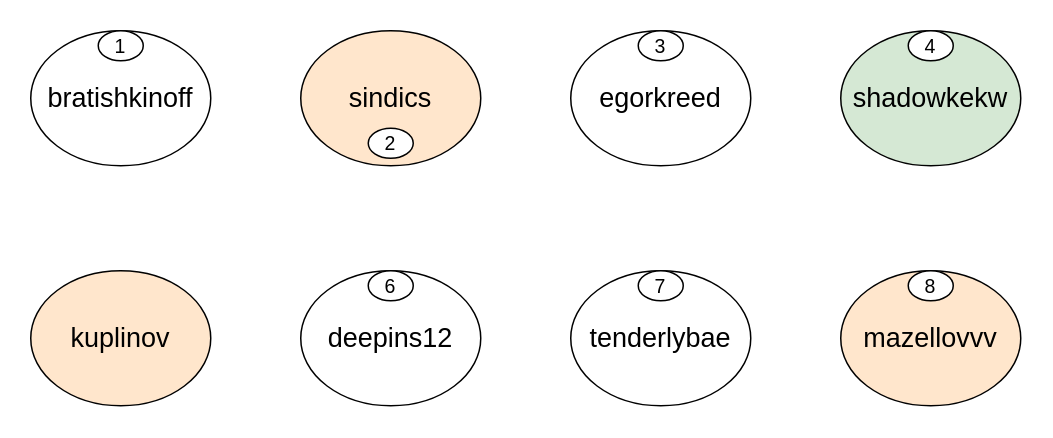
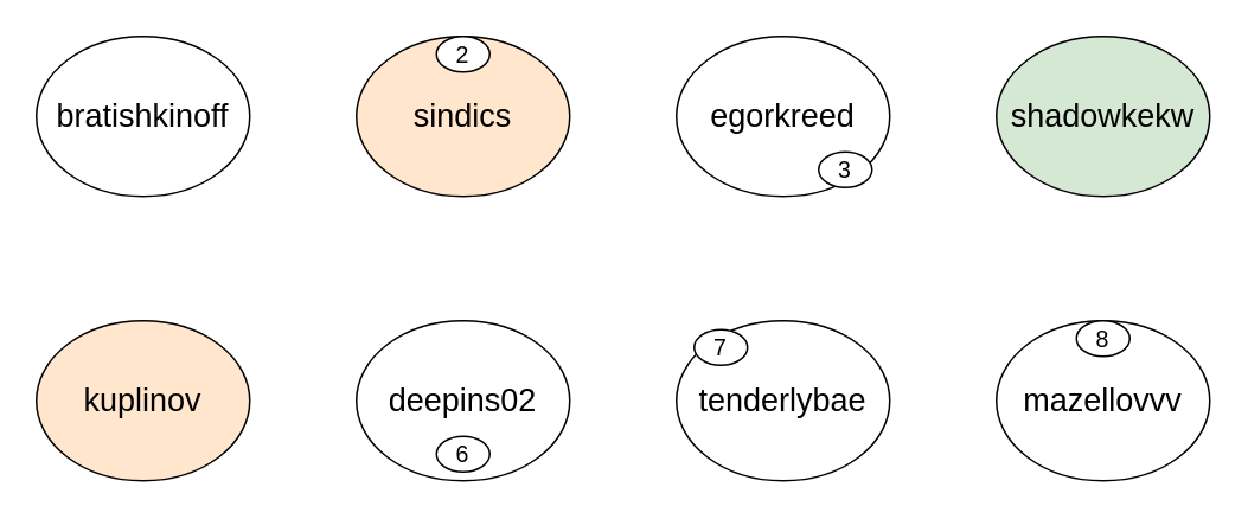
- <mxCell id="4" value="&lt;font style=&quot;font-size: 13px;&quot;&gt;1&lt;/font&gt;" style="ellipse;whiteSpace=wrap;html=1;" parent="2" vertex="1"><mxGeometry x="45" width="30" height="20" as="geometry" /></mxCell>
- <mxCell id="10" value="&lt;font style=&quot;font-size: 13px;&quot;&gt;3&lt;/font&gt;" style="ellipse;whiteSpace=wrap;html=1;" parent="8" vertex="1"><mxGeometry x="45" width="30" height="20" as="geometry" /></mxCell>
+ <mxCell id="10" value="&lt;font style=&quot;font-size: 13px;&quot;&gt;3&lt;/font&gt;" style="ellipse;whiteSpace=wrap;html=1;" parent="8" vertex="1"><mxGeometry x="80" y="65" width="30" height="20" as="geometry" /></mxCell>
- <mxCell id="13" value="&lt;font style=&quot;font-size: 13px;&quot;&gt;4&lt;/font&gt;" style="ellipse;whiteSpace=wrap;html=1;" parent="11" vertex="1"><mxGeometry x="45" width="30" height="20" as="geometry" /></mxCell>
- <mxCell id="7" value="&lt;font style=&quot;font-size: 13px;&quot;&gt;2&lt;/font&gt;" style="ellipse;whiteSpace=wrap;html=1;" parent="5" vertex="1"><mxGeometry x="45" y="65" width="30" height="20" as="geometry" /></mxCell>
+ <mxCell id="7" value="&lt;font style=&quot;font-size: 13px;&quot;&gt;2&lt;/font&gt;" style="ellipse;whiteSpace=wrap;html=1;" parent="5" vertex="1"><mxGeometry x="45" width="30" height="20" as="geometry" /></mxCell>
- <mxCell id="22" value="&lt;font style=&quot;font-size: 13px;&quot;&gt;6&lt;/font&gt;" style="ellipse;whiteSpace=wrap;html=1;" parent="20" vertex="1"><mxGeometry x="45" width="30" height="20" as="geometry" /></mxCell>
+ <mxCell id="22" value="&lt;font style=&quot;font-size: 13px;&quot;&gt;6&lt;/font&gt;" style="ellipse;whiteSpace=wrap;html=1;" parent="20" vertex="1"><mxGeometry x="45" y="65" width="30" height="20" as="geometry" /></mxCell>
- <mxCell id="19" value="&lt;font style=&quot;font-size: 13px;&quot;&gt;7&lt;/font&gt;" style="ellipse;whiteSpace=wrap;html=1;" parent="17" vertex="1"><mxGeometry x="45" width="30" height="20" as="geometry" /></mxCell>
+ <mxCell id="19" value="&lt;font style=&quot;font-size: 13px;&quot;&gt;7&lt;/font&gt;" style="ellipse;whiteSpace=wrap;html=1;" parent="17" vertex="1"><mxGeometry x="10" y="5" width="30" height="20" as="geometry" /></mxCell>
- <mxCell id="21" value="&lt;div style=&quot;font-size: 18px;&quot;&gt;&lt;font style=&quot;font-size: 18px;&quot;&gt;deepins12&lt;/font&gt;&lt;/div&gt;" style="ellipse;whiteSpace=wrap;html=1;" parent="20" vertex="1"><mxGeometry width="120" height="90" as="geometry" /></mxCell>
+ <mxCell id="21" value="&lt;div style=&quot;font-size: 18px;&quot;&gt;&lt;font style=&quot;font-size: 18px;&quot;&gt;deepins02&lt;/font&gt;&lt;/div&gt;" style="ellipse;whiteSpace=wrap;html=1;" parent="20" vertex="1"><mxGeometry width="120" height="90" as="geometry" /></mxCell>
- <mxCell id="15" value="&lt;font style=&quot;font-size: 18px;&quot;&gt;mazellovvv&lt;/font&gt;" style="ellipse;whiteSpace=wrap;html=1;fillColor=#ffe6cc;" parent="14" vertex="1"><mxGeometry width="120" height="90" as="geometry" /></mxCell>
+ <mxCell id="15" value="&lt;font style=&quot;font-size: 18px;&quot;&gt;mazellovvv&lt;/font&gt;" style="ellipse;whiteSpace=wrap;html=1;" parent="14" vertex="1"><mxGeometry width="120" height="90" as="geometry" /></mxCell>
